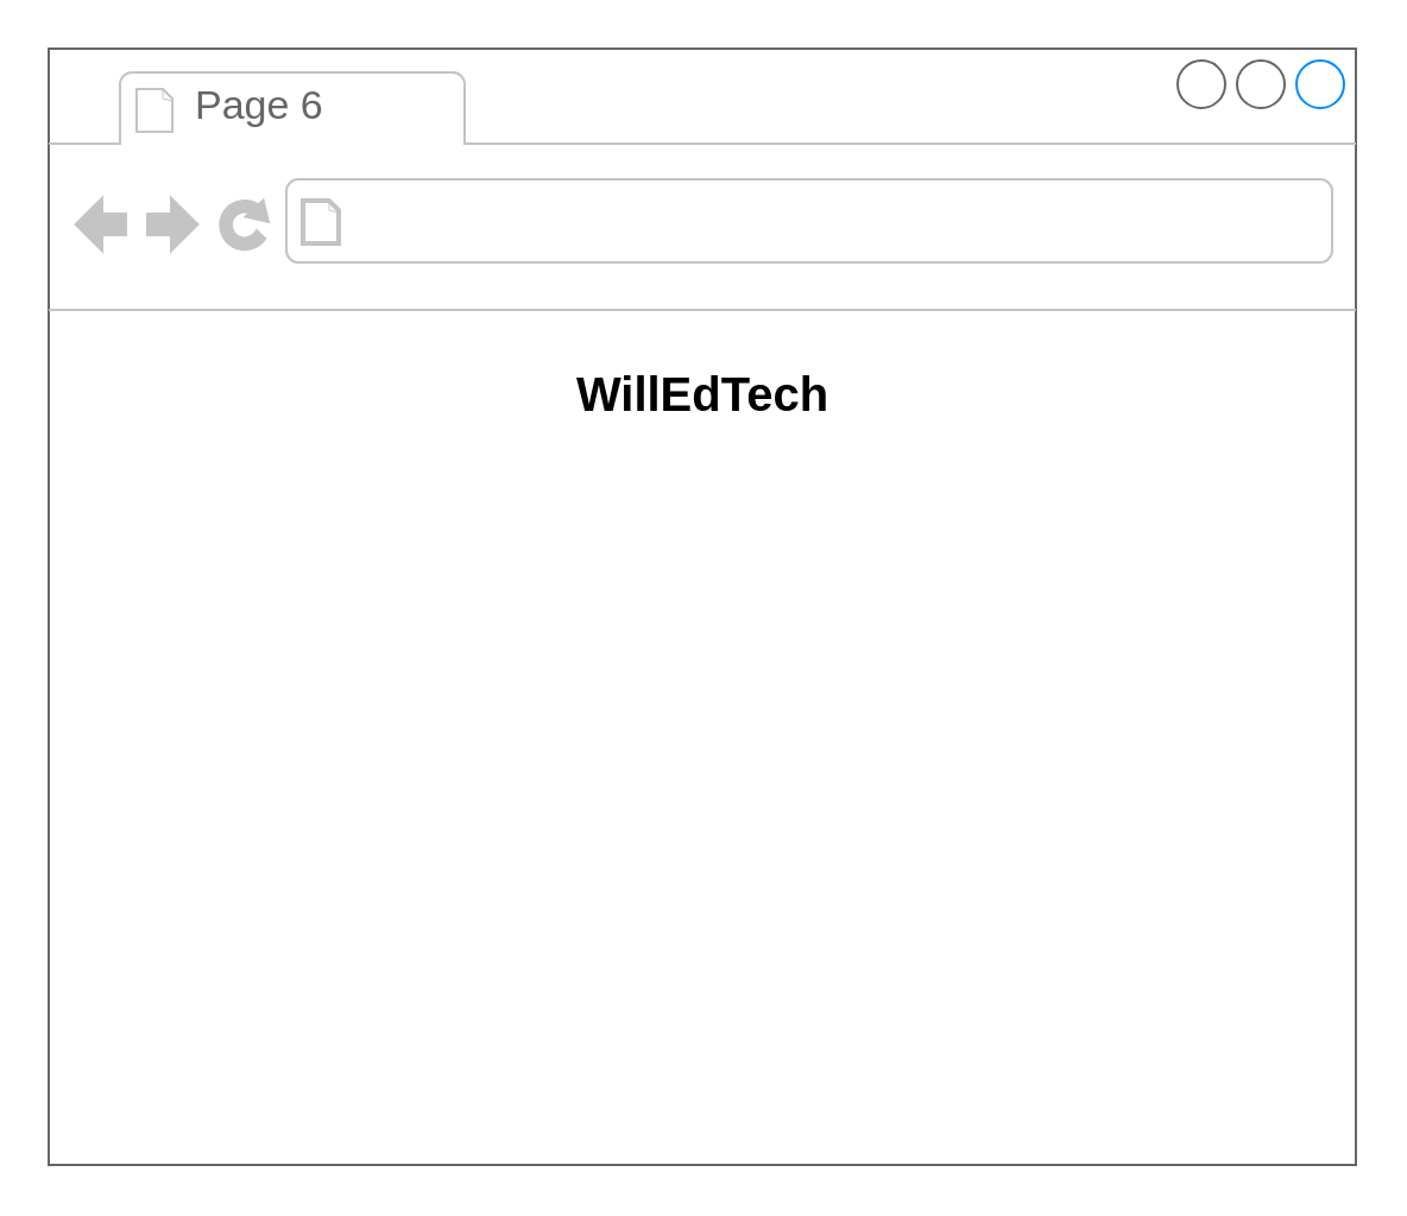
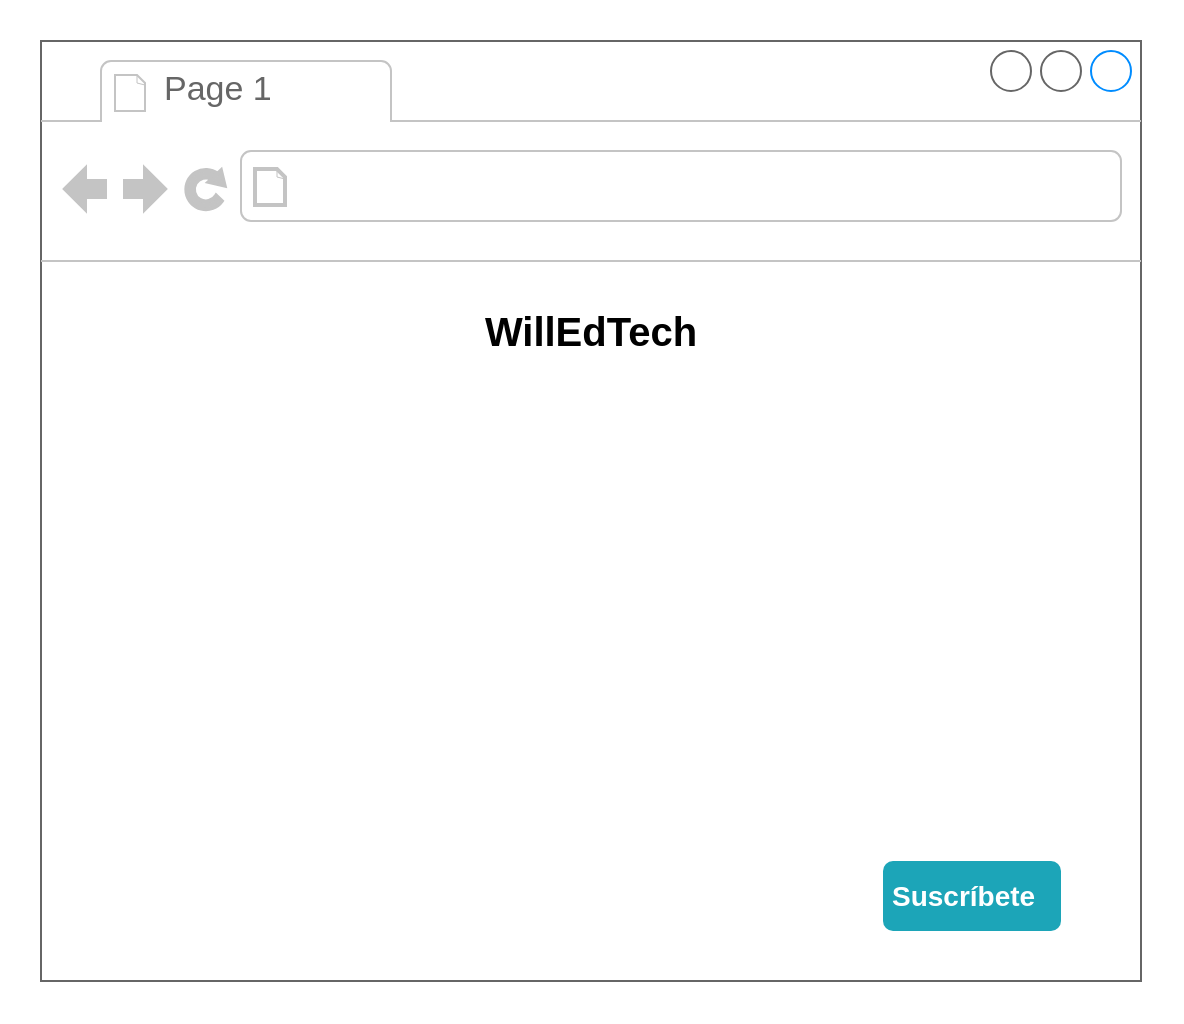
- <mxCell id="4" value="Page 6" style="strokeWidth=1;shadow=0;dashed=0;align=center;html=1;shape=mxgraph.mockup.containers.anchor;fontSize=17;fontColor=#666666;align=left;whiteSpace=wrap;" vertex="1" parent="2"><mxGeometry x="60" y="12" width="110" height="26" as="geometry" /></mxCell>
+ <mxCell id="4" value="Page 1" style="strokeWidth=1;shadow=0;dashed=0;align=center;html=1;shape=mxgraph.mockup.containers.anchor;fontSize=17;fontColor=#666666;align=left;whiteSpace=wrap;" vertex="1" parent="2"><mxGeometry x="60" y="12" width="110" height="26" as="geometry" /></mxCell>
+ <mxCell id="6" value="Suscríbete" style="html=1;shadow=0;dashed=0;shape=mxgraph.bootstrap.rrect;rSize=5;strokeColor=none;strokeWidth=1;fillColor=#1CA5B8;fontColor=#FFFFFF;whiteSpace=wrap;align=left;verticalAlign=middle;spacingLeft=0;fontStyle=1;fontSize=14;spacing=5;" vertex="1" parent="2"><mxGeometry x="421" y="410" width="89" height="35" as="geometry" /></mxCell>
